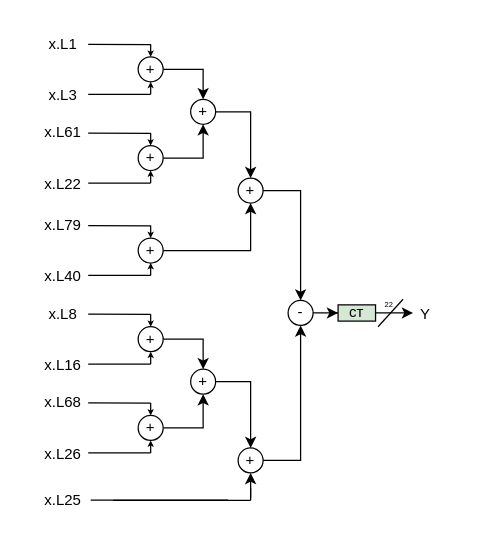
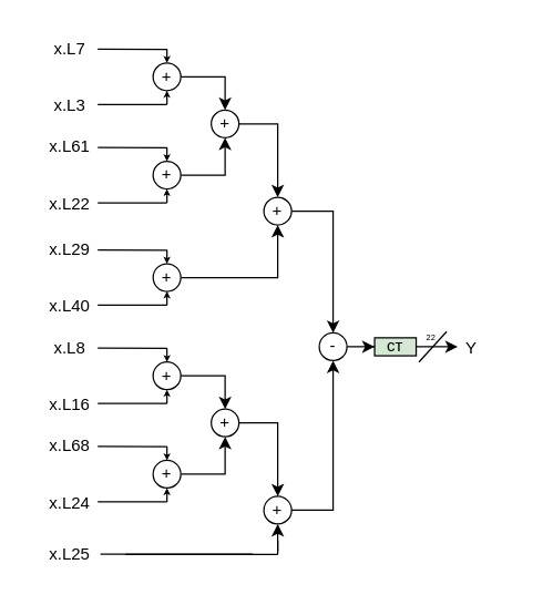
- <mxCell id="2" value="x.L1" style="text;html=1;align=center;verticalAlign=middle;whiteSpace=wrap;rounded=0;" vertex="1" parent="1"><mxGeometry x="20" y="20" width="60" height="30" as="geometry" /></mxCell>
+ <mxCell id="2" value="x.L7" style="text;html=1;align=center;verticalAlign=middle;whiteSpace=wrap;rounded=0;" vertex="1" parent="1"><mxGeometry x="20" y="20" width="60" height="30" as="geometry" /></mxCell>
- <mxCell id="18" value="x.L79" style="text;html=1;align=center;verticalAlign=middle;whiteSpace=wrap;rounded=0;" vertex="1" parent="1"><mxGeometry x="20" y="165" width="60" height="30" as="geometry" /></mxCell>
+ <mxCell id="18" value="x.L29" style="text;html=1;align=center;verticalAlign=middle;whiteSpace=wrap;rounded=0;" vertex="1" parent="1"><mxGeometry x="20" y="165" width="60" height="30" as="geometry" /></mxCell>
- <mxCell id="35" value="x.L26" style="text;html=1;align=center;verticalAlign=middle;whiteSpace=wrap;rounded=0;" vertex="1" parent="1"><mxGeometry x="20" y="348" width="60" height="30" as="geometry" /></mxCell>
+ <mxCell id="35" value="x.L24" style="text;html=1;align=center;verticalAlign=middle;whiteSpace=wrap;rounded=0;" vertex="1" parent="1"><mxGeometry x="20" y="348" width="60" height="30" as="geometry" /></mxCell>
